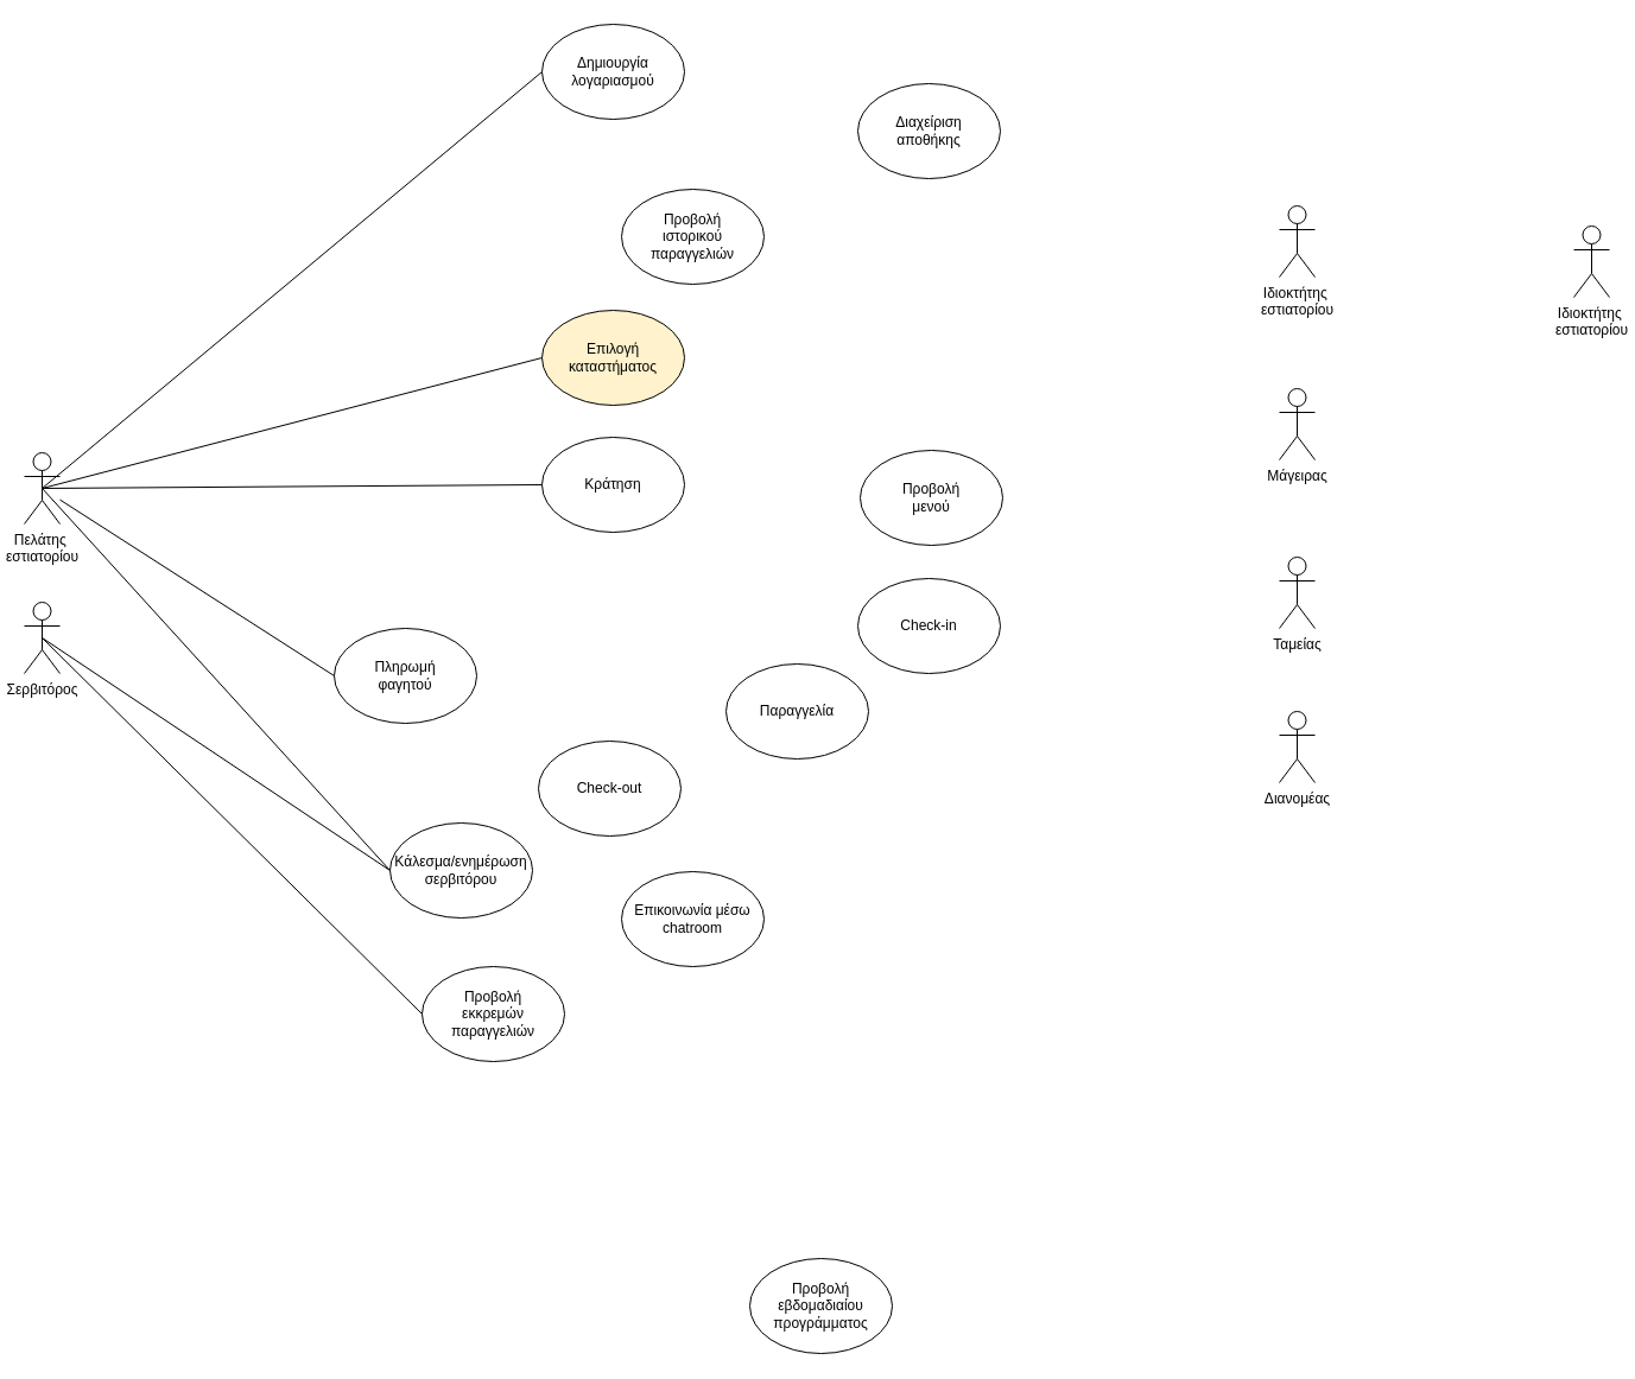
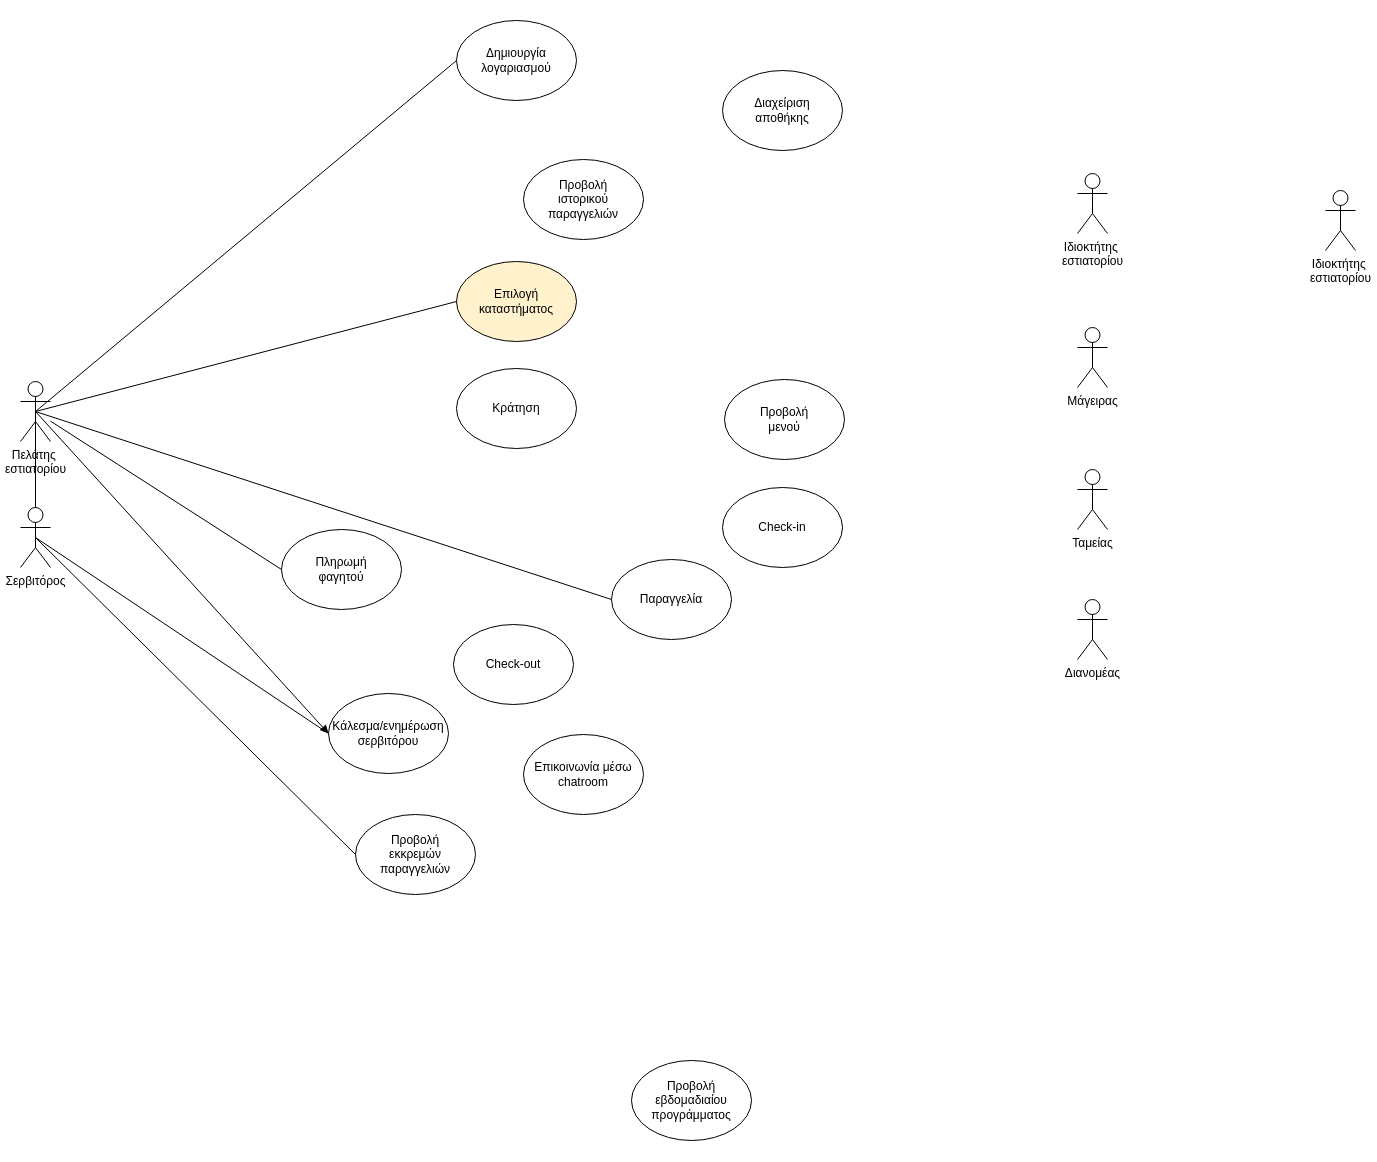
- <mxCell id="25" value="" style="endArrow=none;html=1;rounded=0;exitX=0.5;exitY=0.5;exitDx=0;exitDy=0;exitPerimeter=0;entryX=0;entryY=0.5;entryDx=0;entryDy=0;" edge="1" parent="1" source="3" target="12"><mxGeometry width="50" height="50" relative="1" as="geometry"><mxPoint x="28" y="453" as="sourcePoint" /><mxPoint x="449" y="343" as="targetPoint" /></mxGeometry></mxCell>
+ <mxCell id="25" value="" style="endArrow=none;html=1;rounded=0;exitX=0.5;exitY=0.5;exitDx=0;exitDy=0;exitPerimeter=0;" edge="1" parent="1" source="3" target="4"><mxGeometry width="50" height="50" relative="1" as="geometry"><mxPoint x="28" y="453" as="sourcePoint" /><mxPoint x="449" y="343" as="targetPoint" /></mxGeometry></mxCell>
+ <mxCell id="26" value="" style="endArrow=none;html=1;rounded=0;entryX=0;entryY=0.5;entryDx=0;entryDy=0;exitX=0.5;exitY=0.5;exitDx=0;exitDy=0;exitPerimeter=0;" edge="1" parent="1" source="3" target="8"><mxGeometry width="50" height="50" relative="1" as="geometry"><mxPoint x="55" y="529.21" as="sourcePoint" /><mxPoint x="466" y="660.21" as="targetPoint" /></mxGeometry></mxCell>
- <mxCell id="29" value="" style="endArrow=none;html=1;rounded=0;entryX=0;entryY=0.5;entryDx=0;entryDy=0;exitX=0.5;exitY=0.5;exitDx=0;exitDy=0;exitPerimeter=0;" edge="1" parent="1" source="3" target="20"><mxGeometry width="50" height="50" relative="1" as="geometry"><mxPoint x="37" y="493" as="sourcePoint" /><mxPoint x="458" y="781" as="targetPoint" /></mxGeometry></mxCell>
+ <mxCell id="29" value="" style="endArrow=block;html=1;rounded=0;entryX=0;entryY=0.5;entryDx=0;entryDy=0;exitX=0.5;exitY=0.5;exitDx=0;exitDy=0;exitPerimeter=0;" edge="1" parent="1" source="3" target="20"><mxGeometry width="50" height="50" relative="1" as="geometry"><mxPoint x="37" y="493" as="sourcePoint" /><mxPoint x="458" y="781" as="targetPoint" /></mxGeometry></mxCell>
